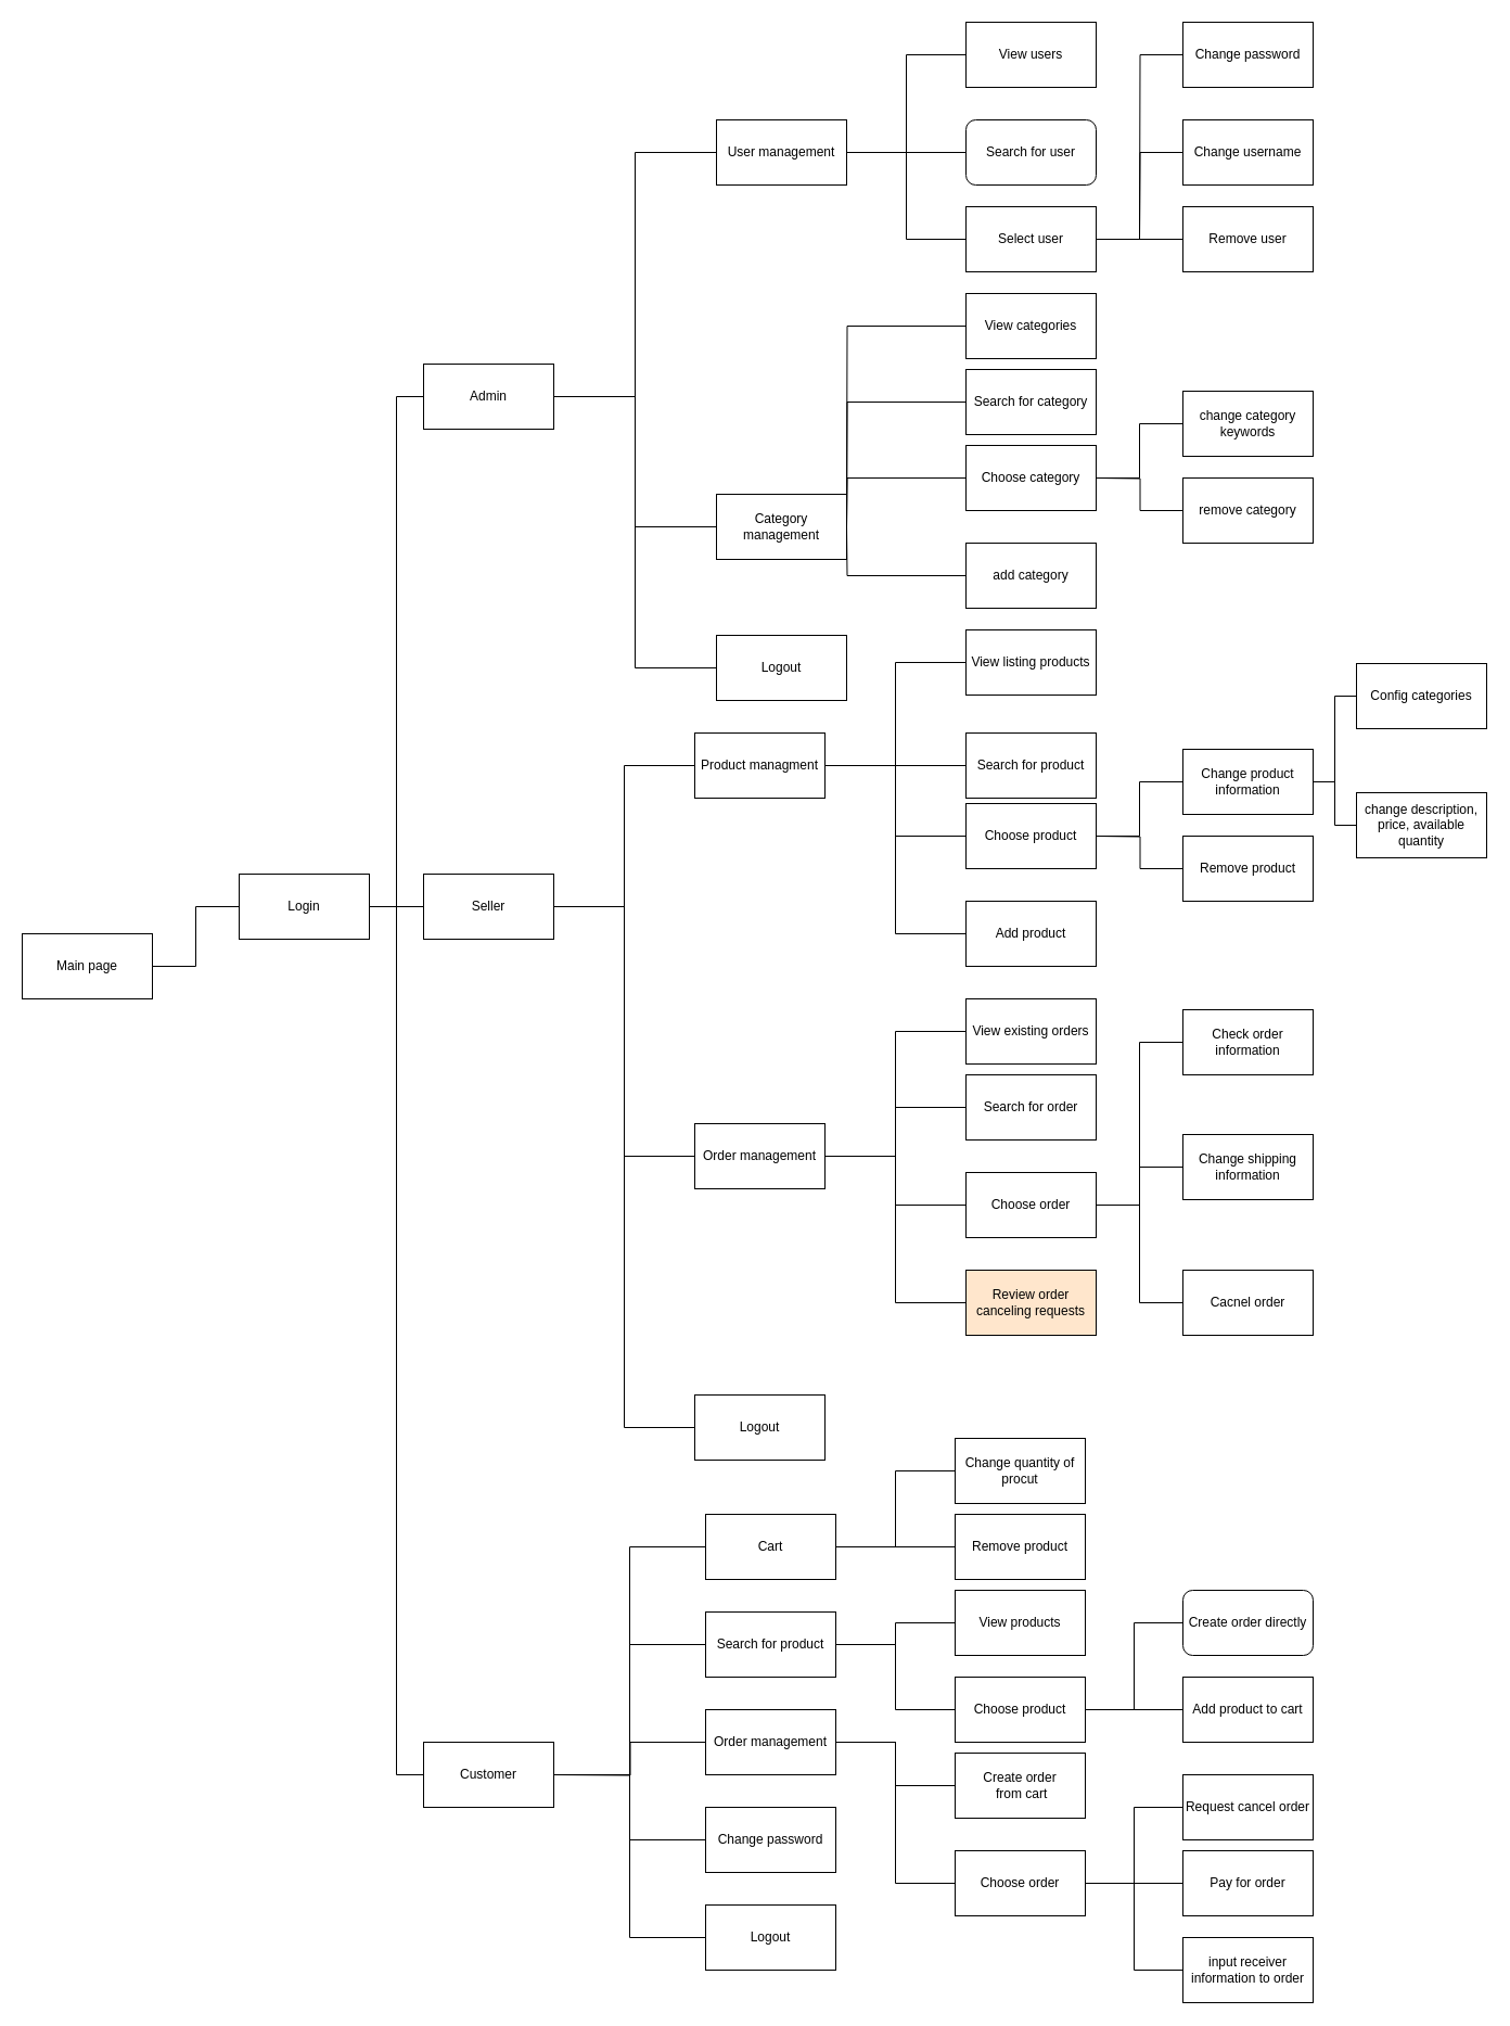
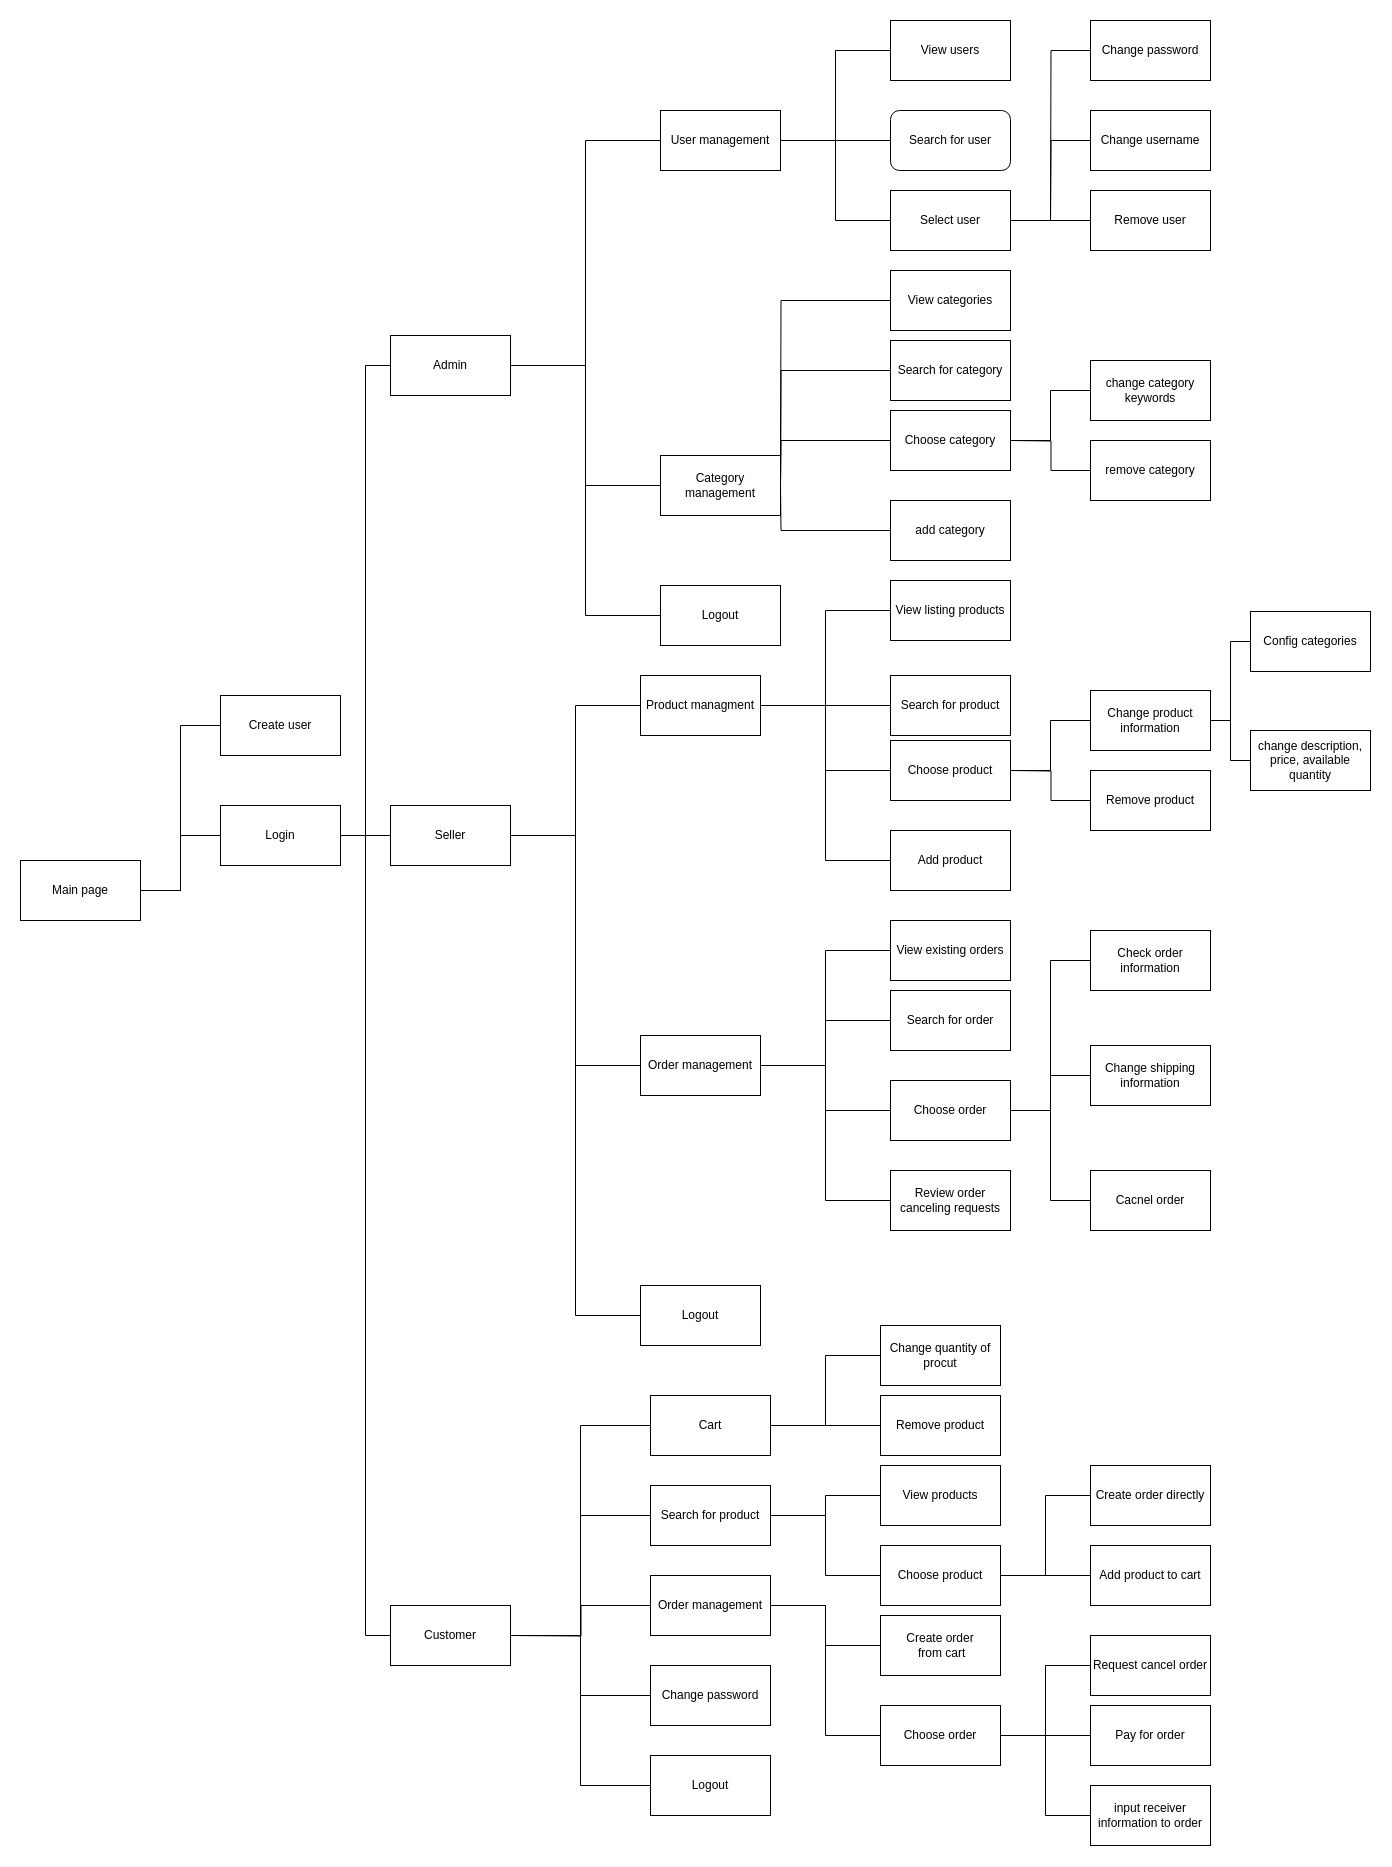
+ <mxCell id="45" value="Create user" style="rounded=0;whiteSpace=wrap;html=1;" parent="1" vertex="1"><mxGeometry x="220" y="695" width="120" height="60" as="geometry" /></mxCell>
+ <mxCell id="44" style="edgeStyle=orthogonalEdgeStyle;rounded=0;orthogonalLoop=1;jettySize=auto;html=1;exitX=0;exitY=0.5;exitDx=0;exitDy=0;entryX=1;entryY=0.5;entryDx=0;entryDy=0;endArrow=none;endFill=0;" parent="1" source="45" target="43" edge="1"><mxGeometry relative="1" as="geometry" /></mxCell>
- <mxCell id="101" value="Review order canceling requests" style="rounded=0;whiteSpace=wrap;html=1;fillColor=#ffe6cc;" parent="1" vertex="1"><mxGeometry x="890" y="1170" width="120" height="60" as="geometry" /></mxCell>
+ <mxCell id="101" value="Review order canceling requests" style="rounded=0;whiteSpace=wrap;html=1;" parent="1" vertex="1"><mxGeometry x="890" y="1170" width="120" height="60" as="geometry" /></mxCell>
- <mxCell id="29" value="Create order directly" style="whiteSpace=wrap;html=1;rounded=1;" parent="1" vertex="1"><mxGeometry x="1090" y="1465" width="120" height="60" as="geometry" /></mxCell>
+ <mxCell id="29" value="Create order directly" style="rounded=0;whiteSpace=wrap;html=1;" parent="1" vertex="1"><mxGeometry x="1090" y="1465" width="120" height="60" as="geometry" /></mxCell>
